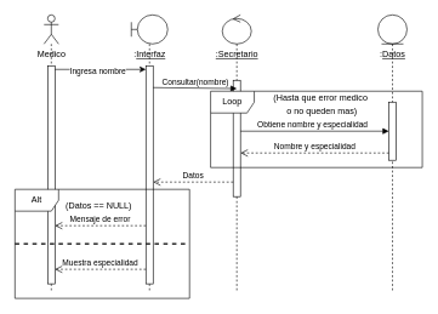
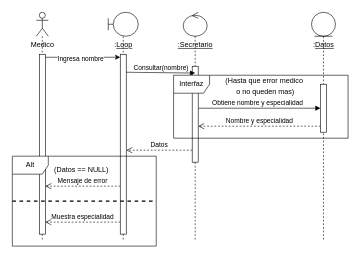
- <mxCell id="7" value=":&lt;u&gt;Interfaz&lt;/u&gt;" style="text;html=1;align=center;verticalAlign=middle;resizable=0;points=[];autosize=1;strokeColor=none;fillColor=none;" vertex="1" parent="1"><mxGeometry x="170" y="60" width="70" height="30" as="geometry" /></mxCell>
+ <mxCell id="7" value=":&lt;u&gt;Loop&lt;/u&gt;" style="text;html=1;align=center;verticalAlign=middle;resizable=0;points=[];autosize=1;strokeColor=none;fillColor=none;" vertex="1" parent="1"><mxGeometry x="170" y="60" width="70" height="30" as="geometry" /></mxCell>
- <mxCell id="17" value="Loop" style="shape=umlFrame;whiteSpace=wrap;html=1;pointerEvents=0;" vertex="1" parent="1"><mxGeometry x="289" y="125" width="291" height="105" as="geometry" /></mxCell>
+ <mxCell id="17" value="Interfaz" style="shape=umlFrame;whiteSpace=wrap;html=1;pointerEvents=0;" vertex="1" parent="1"><mxGeometry x="289" y="125" width="291" height="105" as="geometry" /></mxCell>
